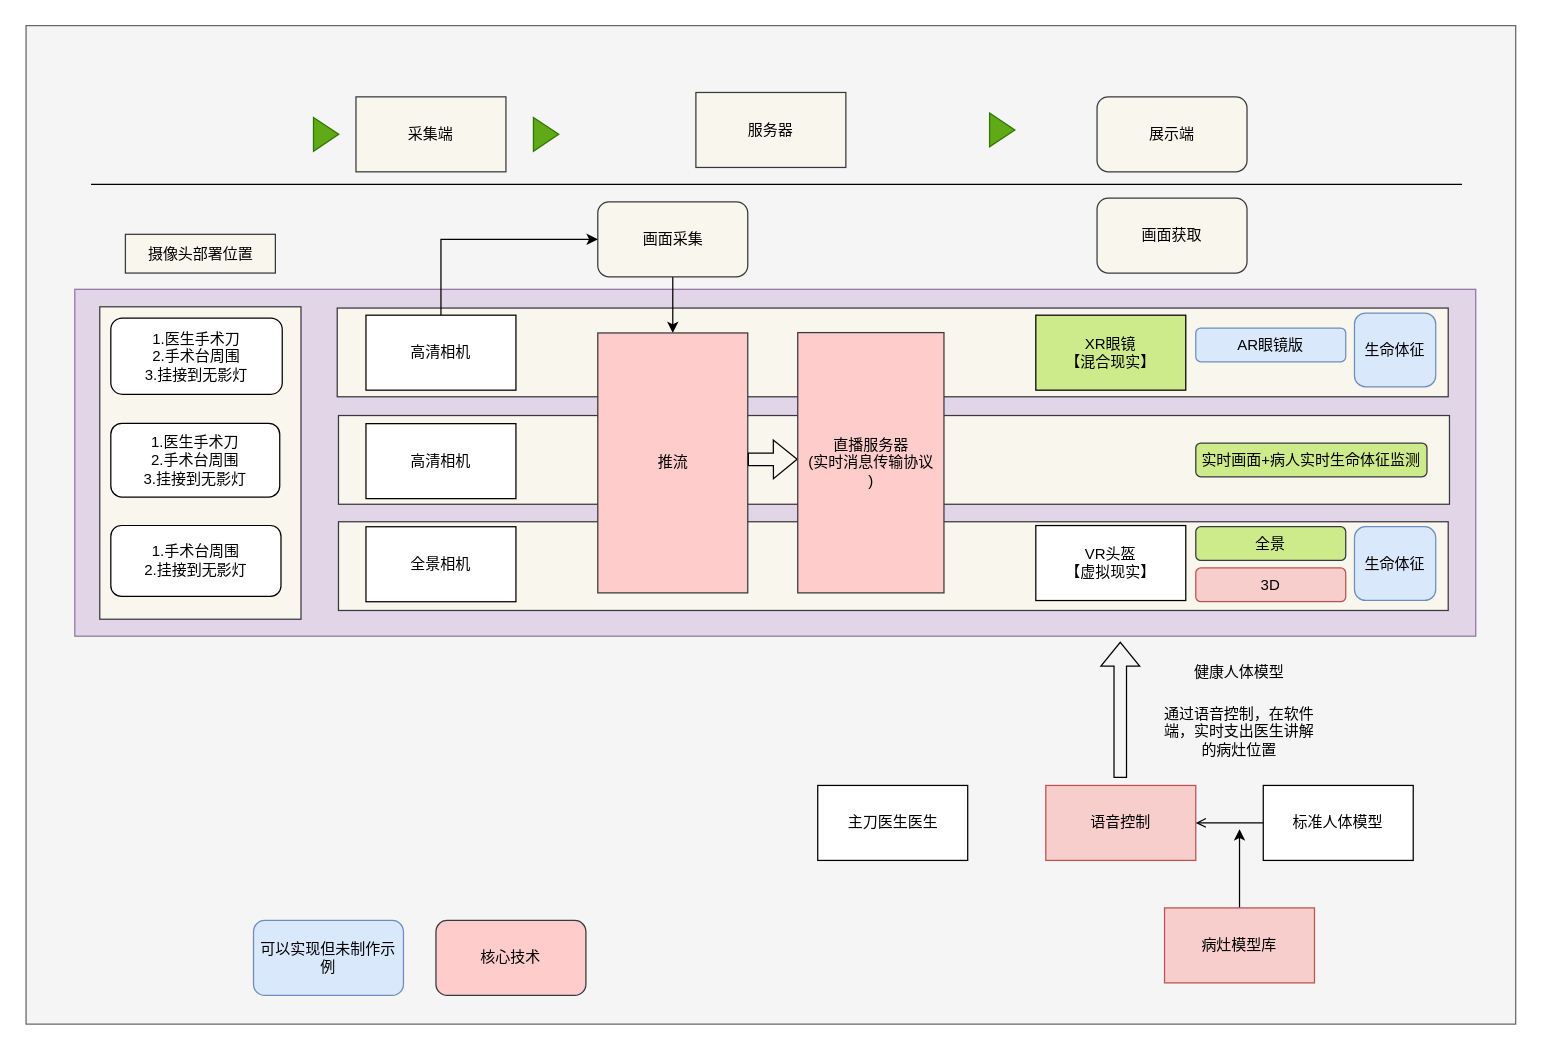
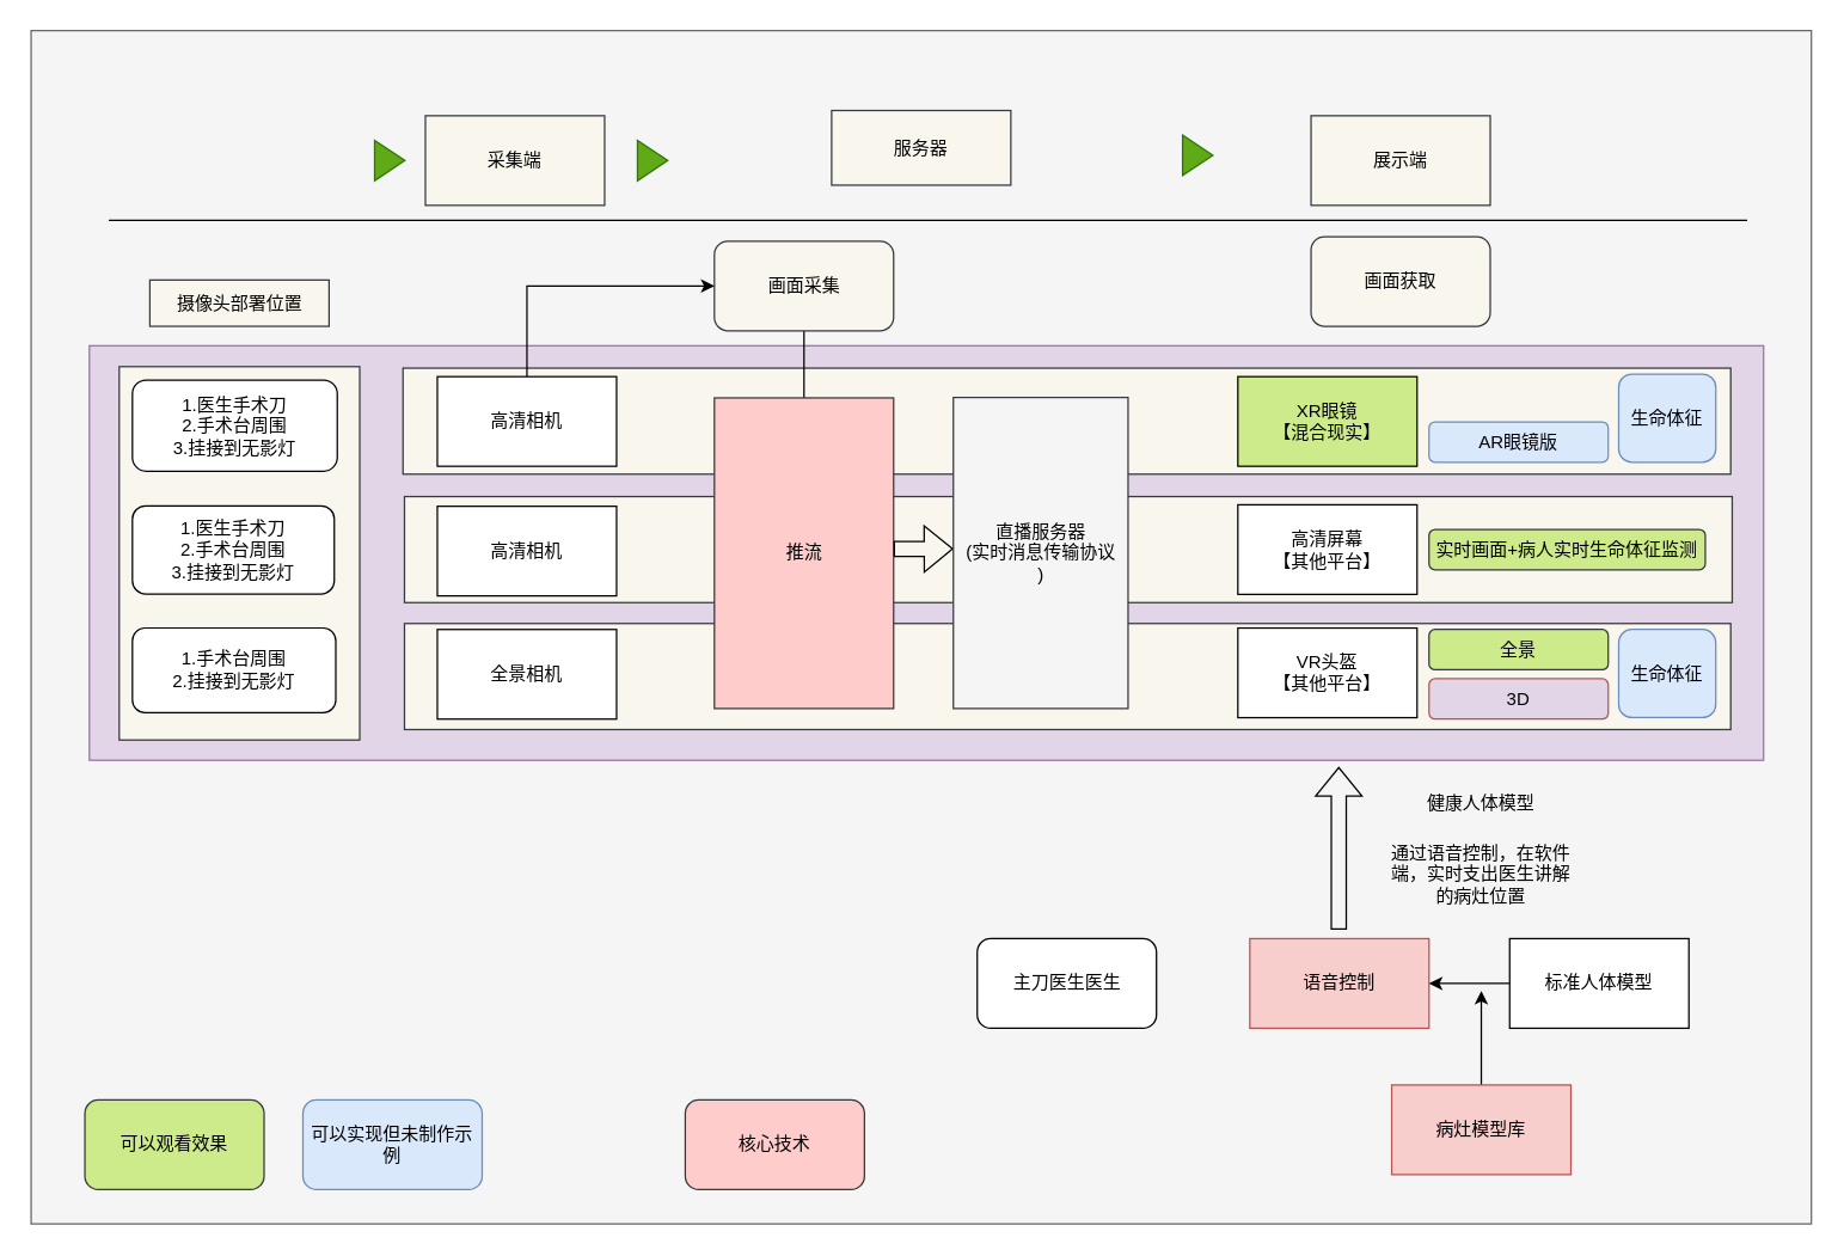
- <mxCell id="4" value="服务器" style="rounded=0;whiteSpace=wrap;html=1;fillColor=#f9f7ed;strokeColor=#36393d;" parent="1" vertex="1"><mxGeometry x="556" y="73.5" width="120" height="60" as="geometry" /></mxCell>
+ <mxCell id="4" value="服务器" style="rounded=0;whiteSpace=wrap;html=1;fillColor=#f9f7ed;strokeColor=#36393d;" parent="1" vertex="1"><mxGeometry x="556" y="73.5" width="120" height="50" as="geometry" /></mxCell>
- <mxCell id="5" value="展示端" style="whiteSpace=wrap;html=1;fillColor=#f9f7ed;strokeColor=#36393d;rounded=1;" parent="1" vertex="1"><mxGeometry x="877" y="77" width="120" height="60" as="geometry" /></mxCell>
+ <mxCell id="5" value="展示端" style="rounded=0;whiteSpace=wrap;html=1;fillColor=#f9f7ed;strokeColor=#36393d;" parent="1" vertex="1"><mxGeometry x="877" y="77" width="120" height="60" as="geometry" /></mxCell>
- <mxCell id="11" style="edgeStyle=orthogonalEdgeStyle;rounded=0;orthogonalLoop=1;jettySize=auto;html=1;exitX=0.5;exitY=1;exitDx=0;exitDy=0;entryX=0.5;entryY=0;entryDx=0;entryDy=0;" parent="1" source="12" target="22" edge="1"><mxGeometry relative="1" as="geometry" /></mxCell>
+ <mxCell id="11" style="edgeStyle=orthogonalEdgeStyle;rounded=0;orthogonalLoop=1;jettySize=auto;html=1;exitX=0.5;exitY=1;exitDx=0;exitDy=0;entryX=0.5;entryY=0;entryDx=0;entryDy=0;endArrow=none;" parent="1" source="12" target="22" edge="1"><mxGeometry relative="1" as="geometry" /></mxCell>
- <mxCell id="26" value="AR眼镜版" style="rounded=1;whiteSpace=wrap;html=1;fillColor=#dae8fc;strokeColor=#6c8ebf;" parent="1" vertex="1"><mxGeometry x="956" y="262" width="120" height="27" as="geometry" /></mxCell>
+ <mxCell id="26" value="AR眼镜版" style="rounded=1;whiteSpace=wrap;html=1;fillColor=#dae8fc;strokeColor=#6c8ebf;" parent="1" vertex="1"><mxGeometry x="956" y="282" width="120" height="27" as="geometry" /></mxCell>
+ <mxCell id="37" value="高清屏幕&lt;br&gt;【其他平台】" style="rounded=0;whiteSpace=wrap;html=1;" parent="1" vertex="1"><mxGeometry x="828" y="337.5" width="120" height="60" as="geometry" /></mxCell>
- <mxCell id="36" value="直播服务器&lt;br&gt;(实时消息传输协议&lt;br&gt;)" style="rounded=0;whiteSpace=wrap;html=1;fillColor=#ffcccc;strokeColor=#36393d;align=center;" parent="1" vertex="1"><mxGeometry x="637.5" y="265.64" width="117" height="208.29" as="geometry" /></mxCell>
+ <mxCell id="36" value="直播服务器&lt;br&gt;(实时消息传输协议&lt;br&gt;)" style="rounded=0;whiteSpace=wrap;html=1;fillColor=#f5f5f5;strokeColor=#36393d;align=center;" parent="1" vertex="1"><mxGeometry x="637.5" y="265.64" width="117" height="208.29" as="geometry" /></mxCell>
- <mxCell id="31" value="VR头盔&lt;br&gt;【虚拟现实】" style="rounded=0;whiteSpace=wrap;html=1;" parent="1" vertex="1"><mxGeometry x="828" y="420.04" width="120" height="60" as="geometry" /></mxCell>
+ <mxCell id="31" value="VR头盔&lt;br&gt;【其他平台】" style="rounded=0;whiteSpace=wrap;html=1;" parent="1" vertex="1"><mxGeometry x="828" y="420.04" width="120" height="60" as="geometry" /></mxCell>
- <mxCell id="25" value="3D" style="rounded=1;whiteSpace=wrap;html=1;fillColor=#f8cecc;strokeColor=#b85450;" parent="1" vertex="1"><mxGeometry x="956" y="454" width="120" height="27" as="geometry" /></mxCell>
+ <mxCell id="25" value="3D" style="rounded=1;whiteSpace=wrap;html=1;fillColor=#e1d5e7;strokeColor=#b85450;" parent="1" vertex="1"><mxGeometry x="956" y="454" width="120" height="27" as="geometry" /></mxCell>
- <mxCell id="41" value="主刀医生医生" style="rounded=0;whiteSpace=wrap;html=1;" parent="1" vertex="1"><mxGeometry x="653.5" y="628" width="120" height="60" as="geometry" /></mxCell>
+ <mxCell id="41" value="主刀医生医生" style="whiteSpace=wrap;html=1;rounded=1;" parent="1" vertex="1"><mxGeometry x="653.5" y="628" width="120" height="60" as="geometry" /></mxCell>
- <mxCell id="45" style="edgeStyle=orthogonalEdgeStyle;rounded=0;orthogonalLoop=1;jettySize=auto;html=1;endArrow=open;" edge="1" parent="1" source="46" target="40"><mxGeometry relative="1" as="geometry" /></mxCell>
+ <mxCell id="45" style="edgeStyle=orthogonalEdgeStyle;rounded=0;orthogonalLoop=1;jettySize=auto;html=1;" edge="1" parent="1" source="46" target="40"><mxGeometry relative="1" as="geometry" /></mxCell>
+ <mxCell id="27" value="可以观看效果" style="rounded=1;whiteSpace=wrap;html=1;fillColor=#cdeb8b;strokeColor=#36393d;" parent="1" vertex="1"><mxGeometry x="56" y="736" width="120" height="60" as="geometry" /></mxCell>
- <mxCell id="29" value="核心技术" style="rounded=1;whiteSpace=wrap;html=1;fillColor=#ffcccc;strokeColor=#36393d;" parent="1" vertex="1"><mxGeometry x="348" y="736" width="120" height="60" as="geometry" /></mxCell>
+ <mxCell id="29" value="核心技术" style="rounded=1;whiteSpace=wrap;html=1;fillColor=#ffcccc;strokeColor=#36393d;" parent="1" vertex="1"><mxGeometry x="458" y="736" width="120" height="60" as="geometry" /></mxCell>
